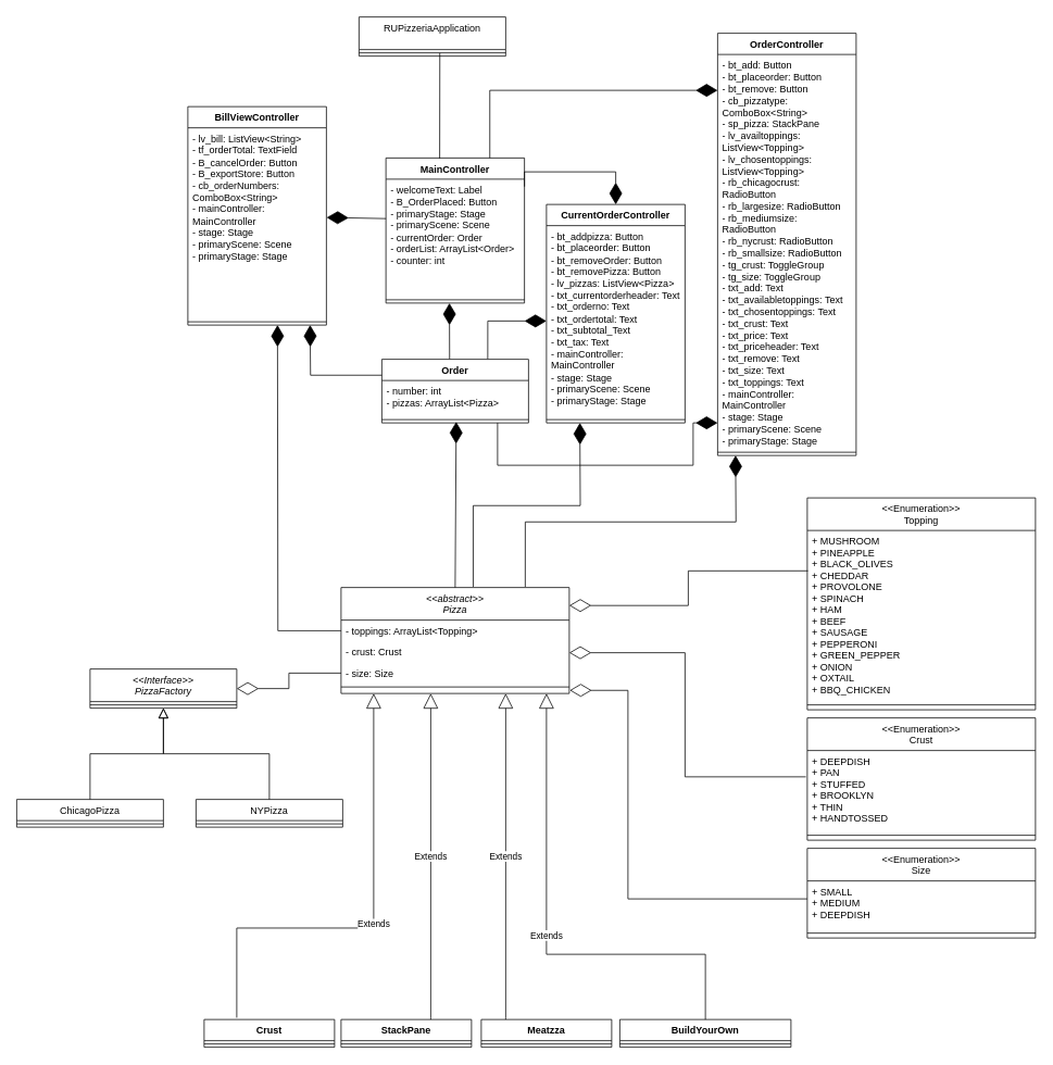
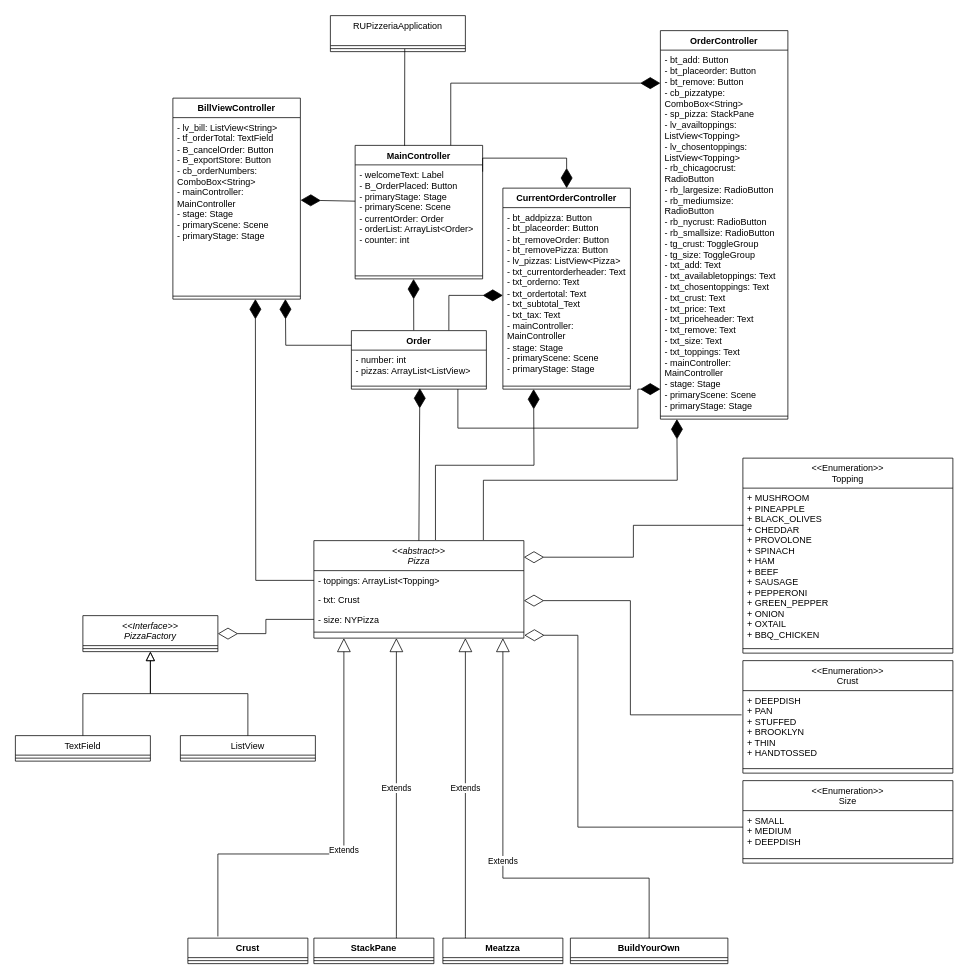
- <mxCell id="41" value="- number: int&lt;div&gt;- pizzas: ArrayList&amp;lt;Pizza&amp;gt;&lt;/div&gt;" style="text;strokeColor=none;fillColor=none;align=left;verticalAlign=top;spacingLeft=4;spacingRight=4;overflow=hidden;rotatable=0;points=[[0,0.5],[1,0.5]];portConstraint=eastwest;whiteSpace=wrap;html=1;" vertex="1" parent="40"><mxGeometry y="26" width="180" height="44" as="geometry" /></mxCell>
+ <mxCell id="41" value="- number: int&lt;div&gt;- pizzas: ArrayList&amp;lt;ListView&amp;gt;&lt;/div&gt;" style="text;strokeColor=none;fillColor=none;align=left;verticalAlign=top;spacingLeft=4;spacingRight=4;overflow=hidden;rotatable=0;points=[[0,0.5],[1,0.5]];portConstraint=eastwest;whiteSpace=wrap;html=1;" vertex="1" parent="40"><mxGeometry y="26" width="180" height="44" as="geometry" /></mxCell>
- <mxCell id="12" value="- crust: Crust" style="text;align=left;verticalAlign=top;spacingLeft=4;spacingRight=4;overflow=hidden;rotatable=0;points=[[0,0.5],[1,0.5]];portConstraint=eastwest;rounded=0;shadow=0;html=0;" parent="10" vertex="1"><mxGeometry y="66" width="280" height="26" as="geometry" /></mxCell>
+ <mxCell id="12" value="- txt: Crust" style="text;align=left;verticalAlign=top;spacingLeft=4;spacingRight=4;overflow=hidden;rotatable=0;points=[[0,0.5],[1,0.5]];portConstraint=eastwest;rounded=0;shadow=0;html=0;" parent="10" vertex="1"><mxGeometry y="66" width="280" height="26" as="geometry" /></mxCell>
- <mxCell id="13" value="- size: Size" style="text;align=left;verticalAlign=top;spacingLeft=4;spacingRight=4;overflow=hidden;rotatable=0;points=[[0,0.5],[1,0.5]];portConstraint=eastwest;rounded=0;shadow=0;html=0;" parent="10" vertex="1"><mxGeometry y="92" width="280" height="26" as="geometry" /></mxCell>
+ <mxCell id="13" value="- size: NYPizza" style="text;align=left;verticalAlign=top;spacingLeft=4;spacingRight=4;overflow=hidden;rotatable=0;points=[[0,0.5],[1,0.5]];portConstraint=eastwest;rounded=0;shadow=0;html=0;" parent="10" vertex="1"><mxGeometry y="92" width="280" height="26" as="geometry" /></mxCell>
- <mxCell id="4" value="ChicagoPizza" style="swimlane;fontStyle=0;align=center;verticalAlign=top;childLayout=stackLayout;horizontal=1;startSize=26;horizontalStack=0;resizeParent=1;resizeLast=0;collapsible=1;marginBottom=0;rounded=0;shadow=0;strokeWidth=1;" parent="1" vertex="1"><mxGeometry x="20" y="980" width="180" height="34" as="geometry"><mxRectangle x="130" y="380" width="160" height="26" as="alternateBounds" /></mxGeometry></mxCell>
+ <mxCell id="4" value="TextField" style="swimlane;fontStyle=0;align=center;verticalAlign=top;childLayout=stackLayout;horizontal=1;startSize=26;horizontalStack=0;resizeParent=1;resizeLast=0;collapsible=1;marginBottom=0;rounded=0;shadow=0;strokeWidth=1;" parent="1" vertex="1"><mxGeometry x="20" y="980" width="180" height="34" as="geometry"><mxRectangle x="130" y="380" width="160" height="26" as="alternateBounds" /></mxGeometry></mxCell>
- <mxCell id="7" value="NYPizza" style="swimlane;fontStyle=0;align=center;verticalAlign=top;childLayout=stackLayout;horizontal=1;startSize=26;horizontalStack=0;resizeParent=1;resizeLast=0;collapsible=1;marginBottom=0;rounded=0;shadow=0;strokeWidth=1;" parent="1" vertex="1"><mxGeometry x="240" y="980" width="180" height="34" as="geometry"><mxRectangle x="340" y="380" width="170" height="26" as="alternateBounds" /></mxGeometry></mxCell>
+ <mxCell id="7" value="ListView" style="swimlane;fontStyle=0;align=center;verticalAlign=top;childLayout=stackLayout;horizontal=1;startSize=26;horizontalStack=0;resizeParent=1;resizeLast=0;collapsible=1;marginBottom=0;rounded=0;shadow=0;strokeWidth=1;" parent="1" vertex="1"><mxGeometry x="240" y="980" width="180" height="34" as="geometry"><mxRectangle x="340" y="380" width="170" height="26" as="alternateBounds" /></mxGeometry></mxCell>
